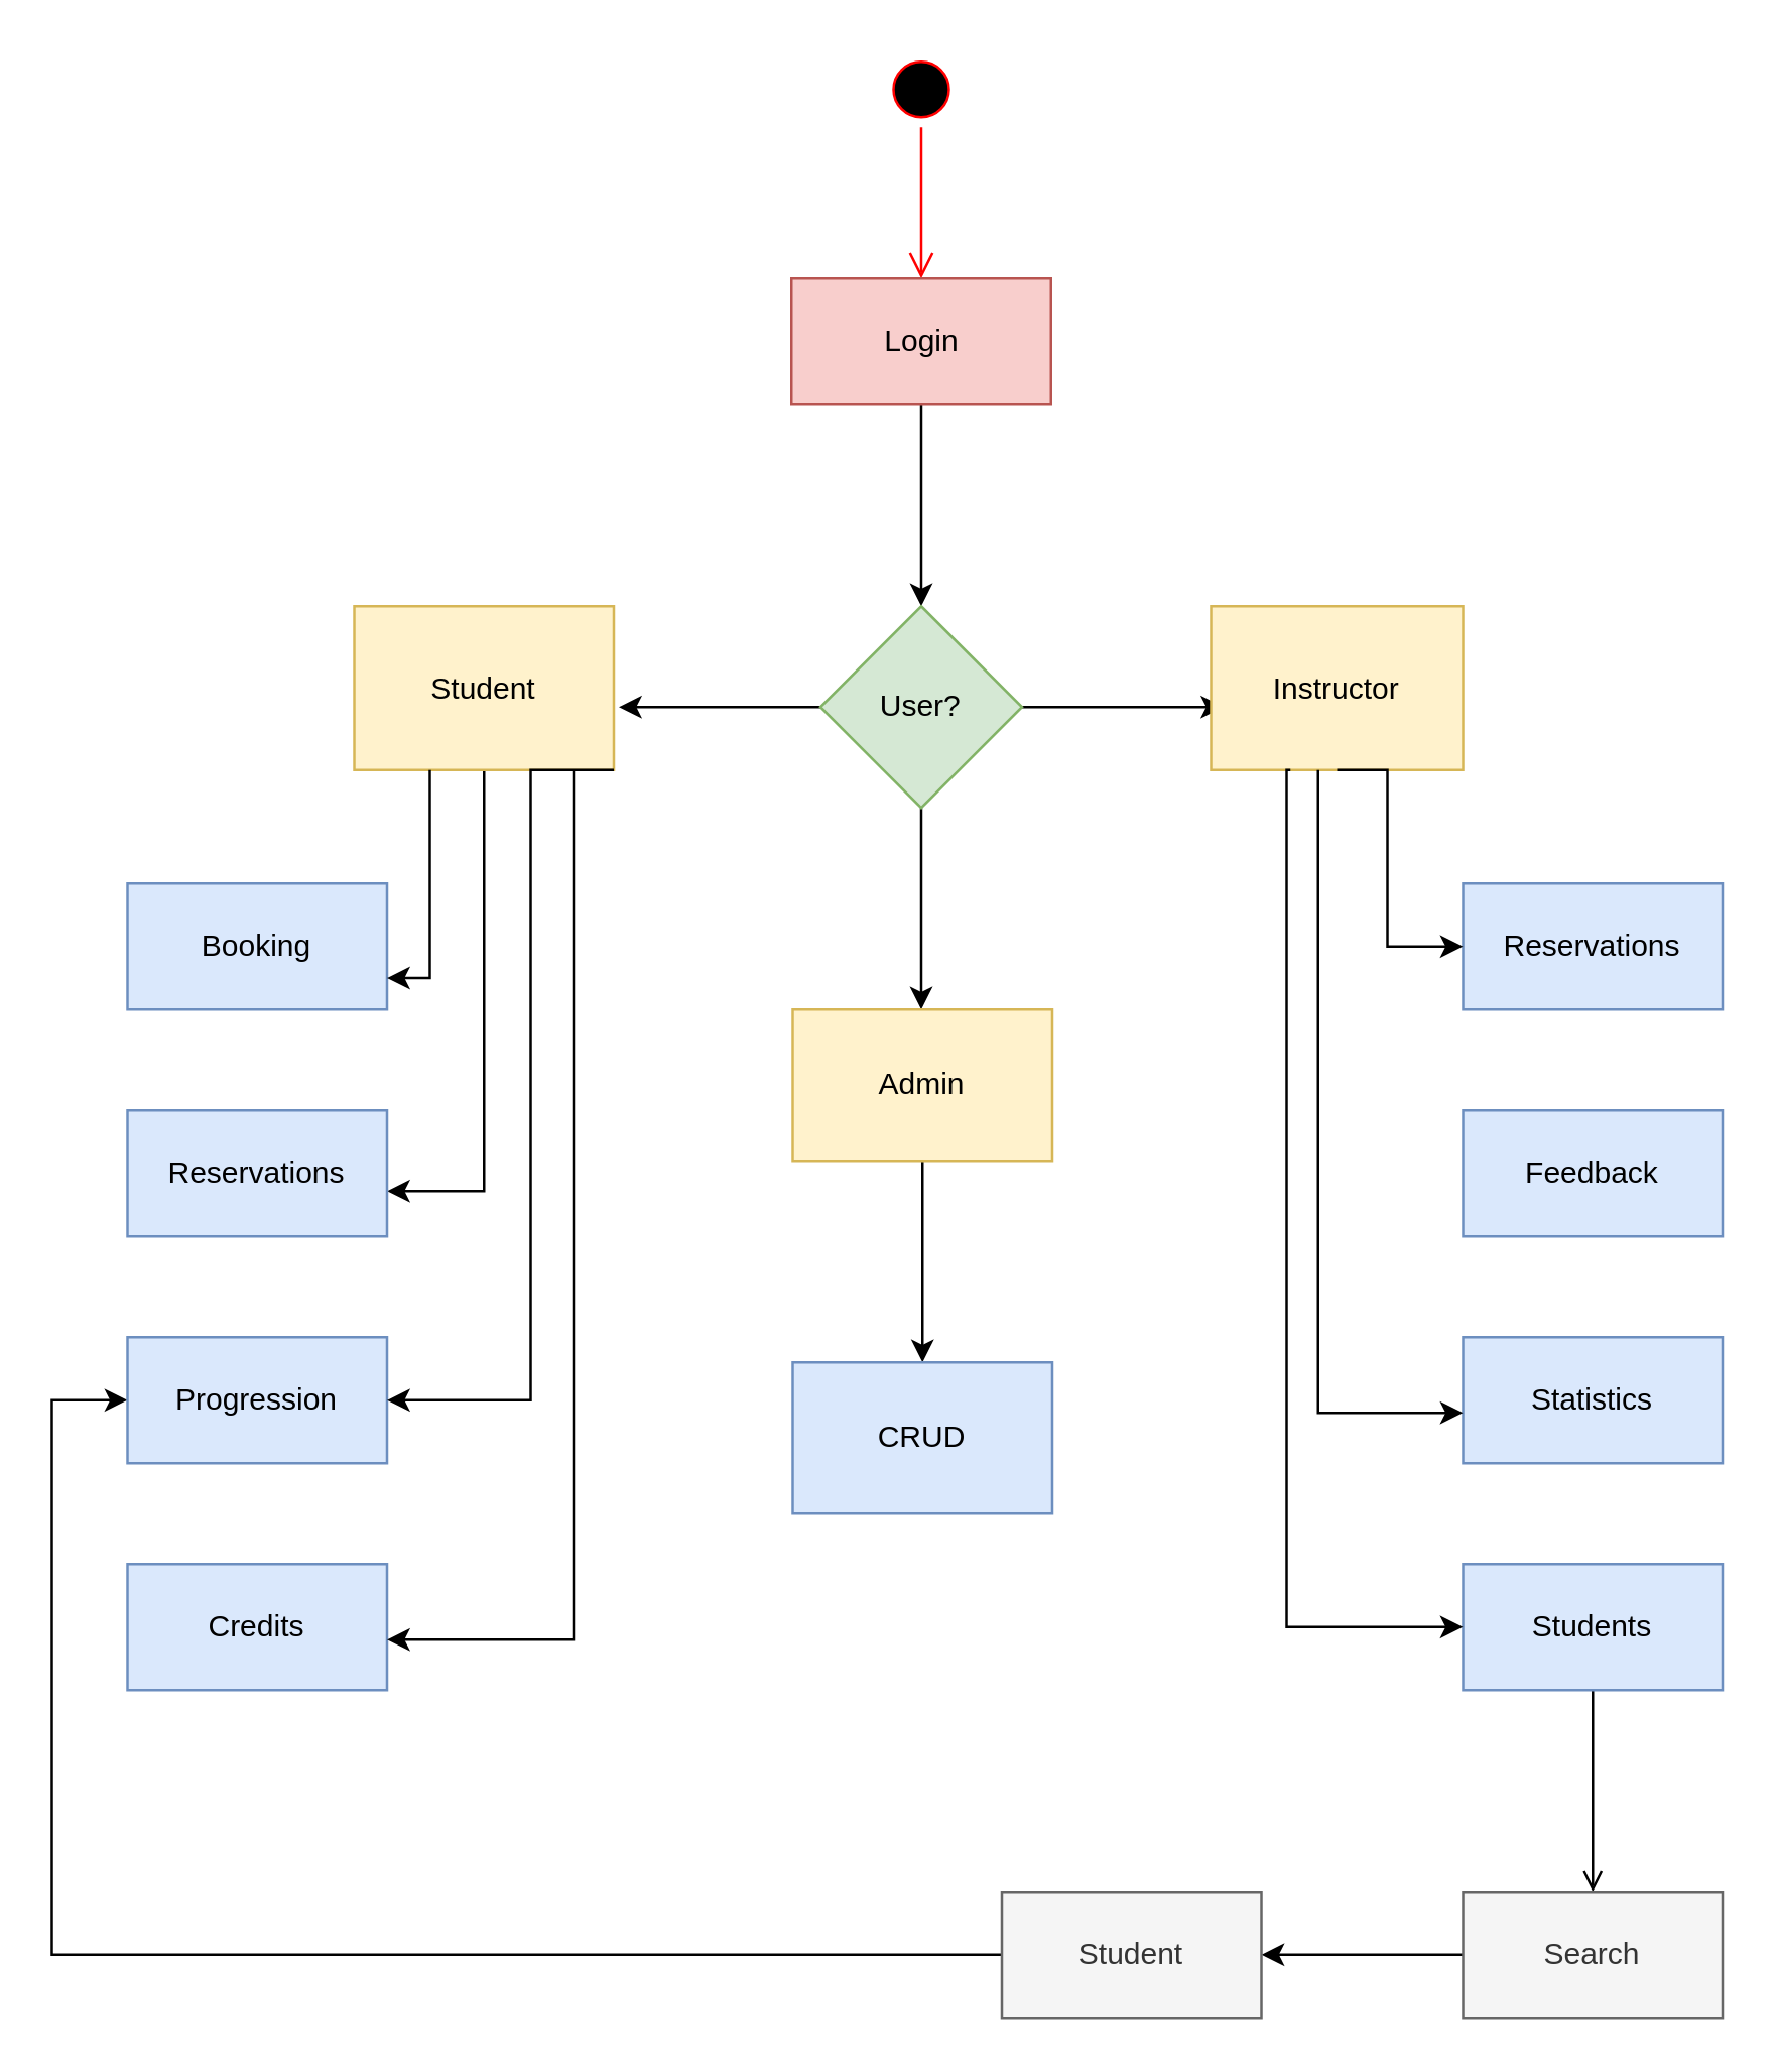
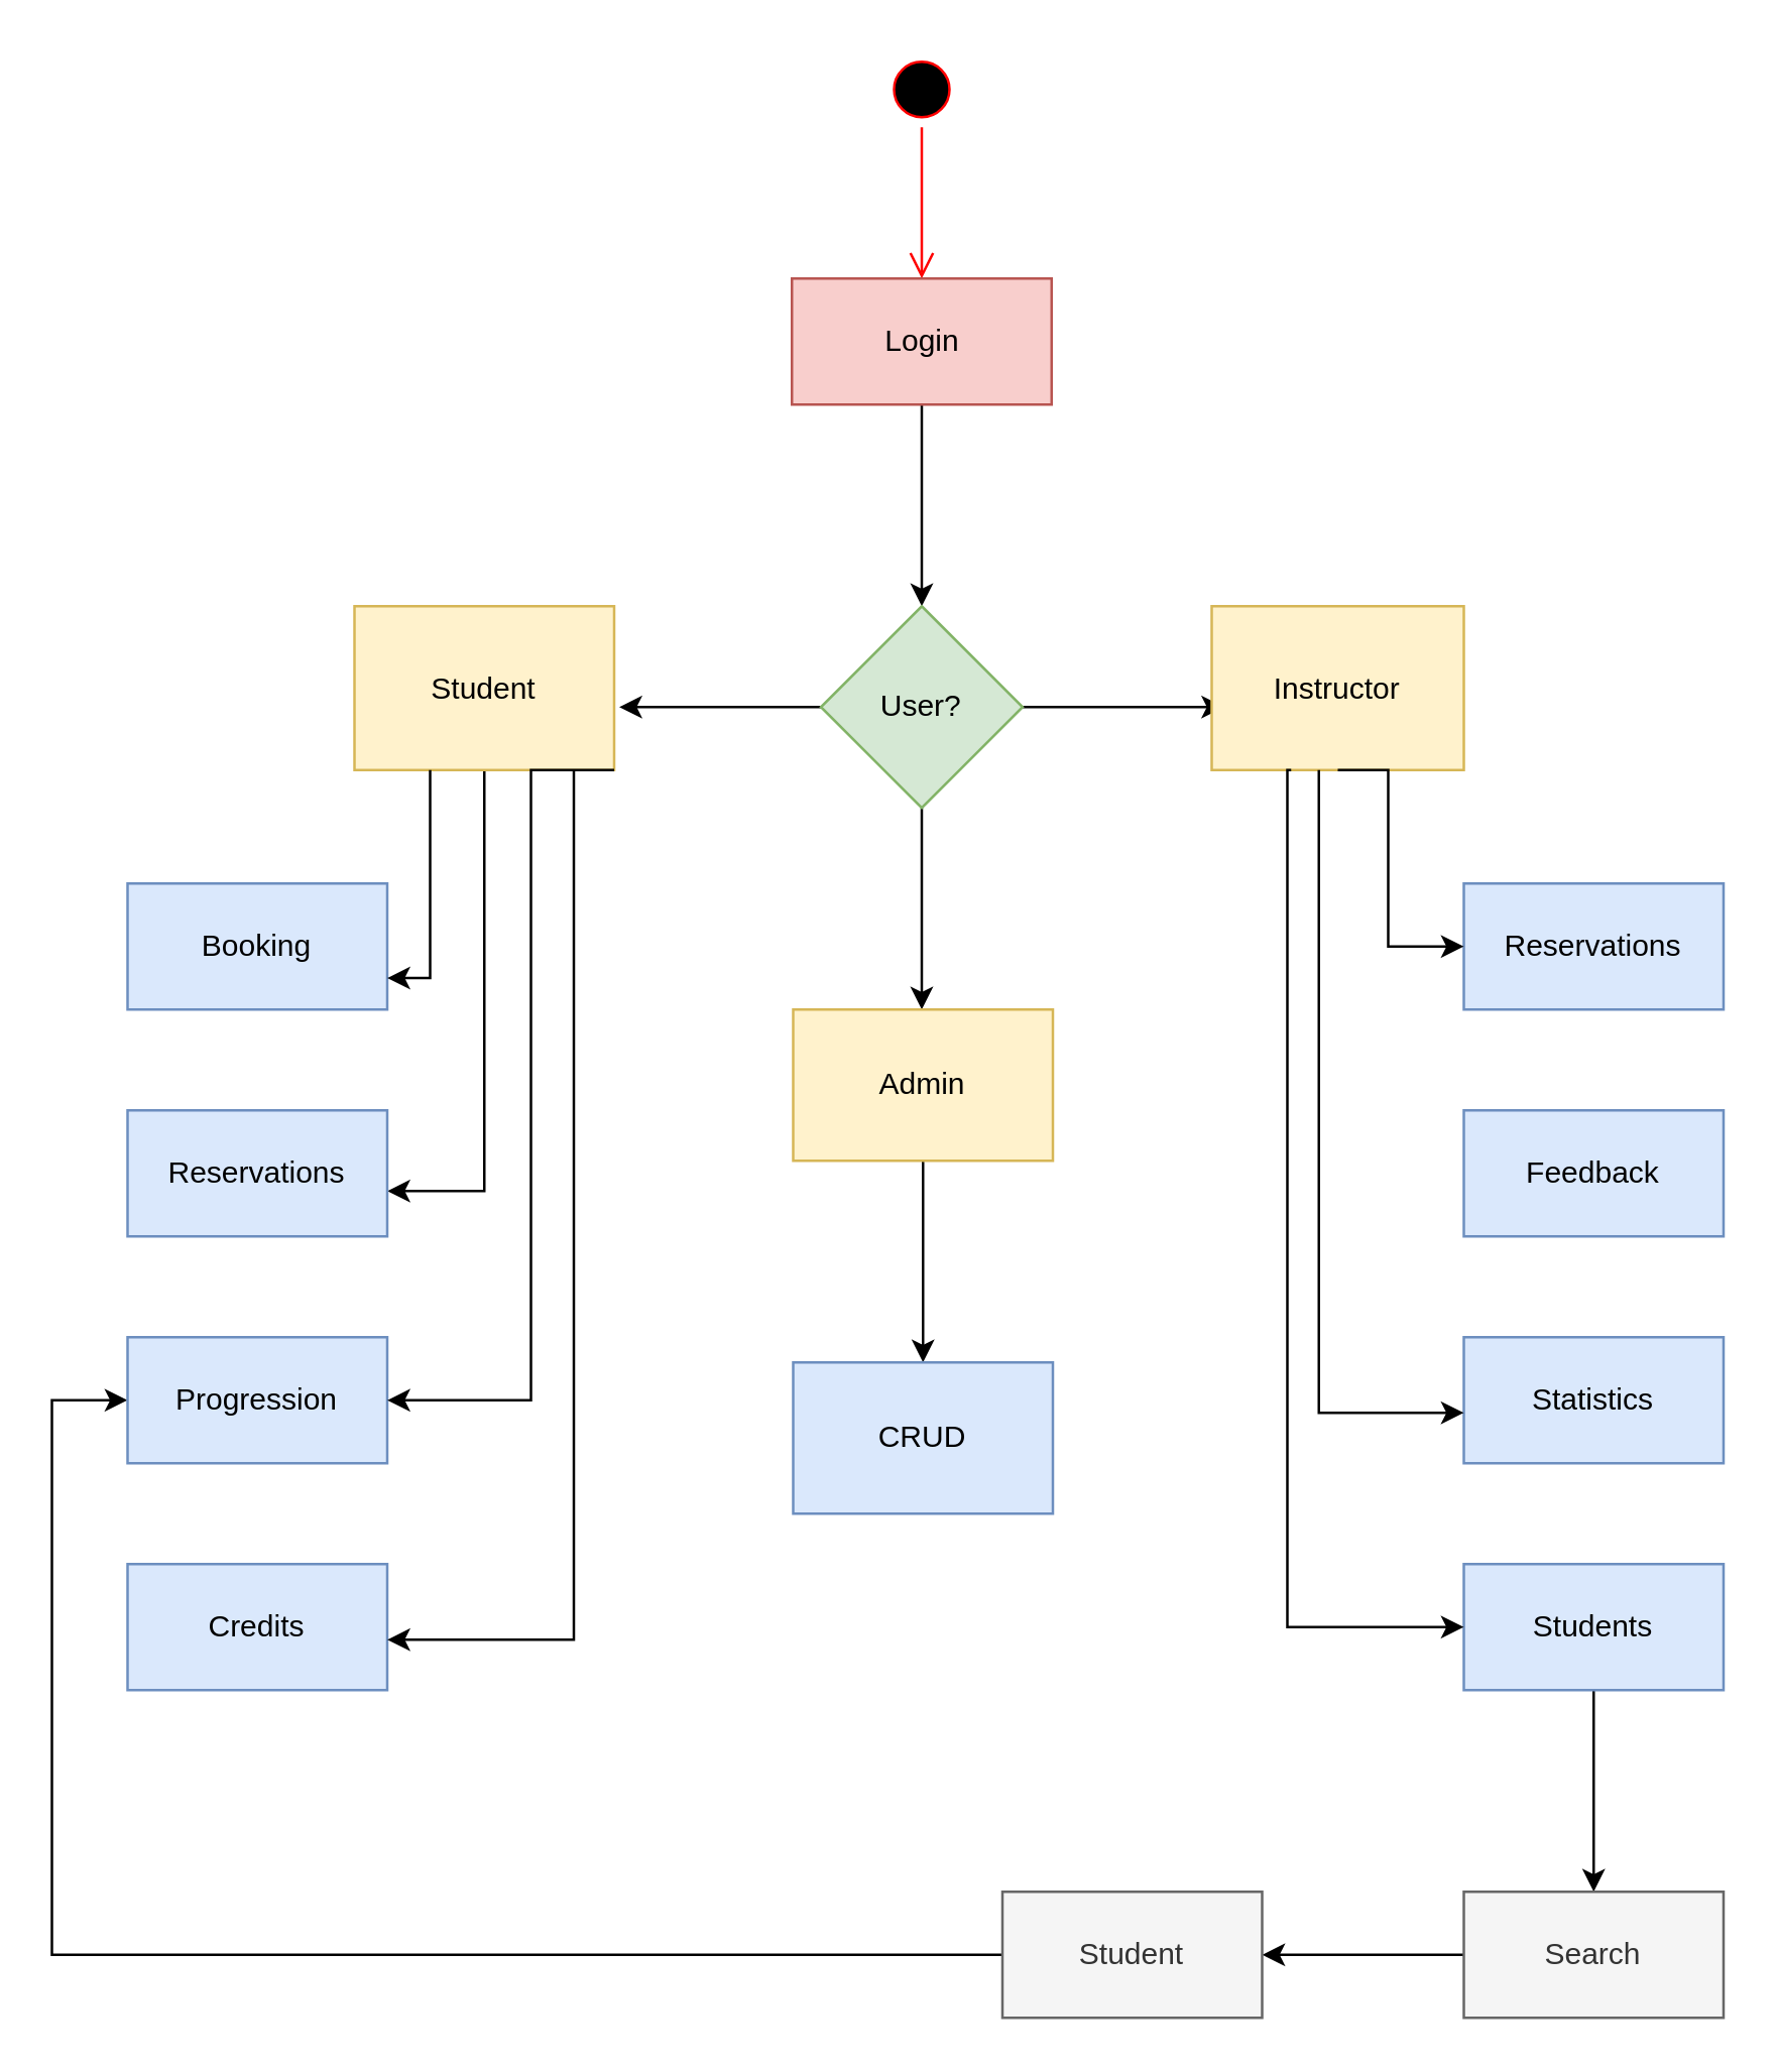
- <mxCell id="17" value="" style="edgeStyle=orthogonalEdgeStyle;rounded=0;orthogonalLoop=1;jettySize=auto;html=1;endArrow=open;" edge="1" parent="1" source="18" target="20"><mxGeometry relative="1" as="geometry" /></mxCell>
+ <mxCell id="17" value="" style="edgeStyle=orthogonalEdgeStyle;rounded=0;orthogonalLoop=1;jettySize=auto;html=1;" edge="1" parent="1" source="18" target="20"><mxGeometry relative="1" as="geometry" /></mxCell>
